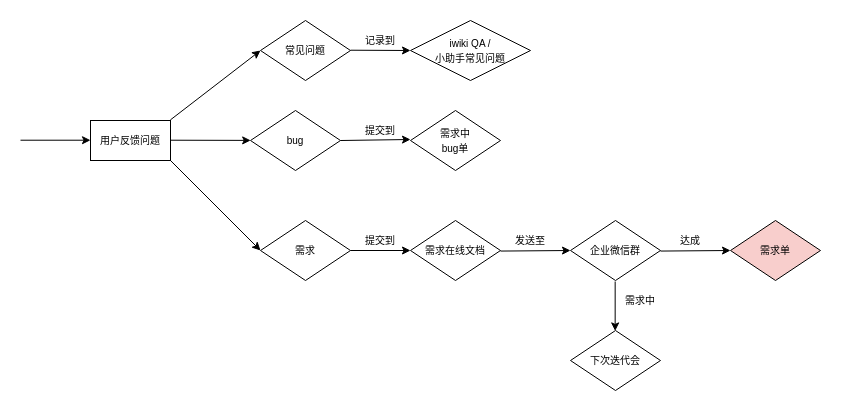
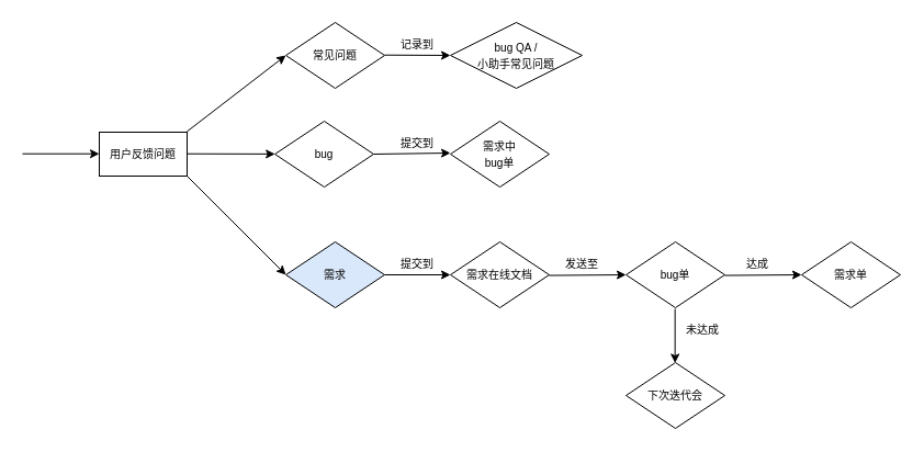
- <mxCell id="5" value="&lt;font style=&quot;font-size: 10px&quot;&gt;iwiki QA /&lt;br&gt;小助手常见问题&lt;/font&gt;" style="rhombus;whiteSpace=wrap;html=1;" parent="1" vertex="1"><mxGeometry x="410" y="20" width="120" height="60" as="geometry" /></mxCell>
+ <mxCell id="5" value="&lt;font style=&quot;font-size: 10px&quot;&gt;bug QA /&lt;br&gt;小助手常见问题&lt;/font&gt;" style="rhombus;whiteSpace=wrap;html=1;" parent="1" vertex="1"><mxGeometry x="410" y="20" width="120" height="60" as="geometry" /></mxCell>
- <mxCell id="8" value="&lt;span style=&quot;font-size: 10px&quot;&gt;需求&lt;/span&gt;" style="rhombus;whiteSpace=wrap;html=1;" parent="1" vertex="1"><mxGeometry x="260" y="220" width="90" height="60" as="geometry" /></mxCell>
+ <mxCell id="8" value="&lt;span style=&quot;font-size: 10px&quot;&gt;需求&lt;/span&gt;" style="rhombus;whiteSpace=wrap;html=1;fillColor=#dae8fc;" parent="1" vertex="1"><mxGeometry x="260" y="220" width="90" height="60" as="geometry" /></mxCell>
- <mxCell id="21" value="&lt;span style=&quot;font-size: 10px&quot;&gt;企业微信群&lt;br&gt;&lt;/span&gt;" style="rhombus;whiteSpace=wrap;html=1;" parent="1" vertex="1"><mxGeometry x="570" y="220" width="90" height="60" as="geometry" /></mxCell>
+ <mxCell id="21" value="&lt;span style=&quot;font-size: 10px&quot;&gt;bug单&lt;br&gt;&lt;/span&gt;" style="rhombus;whiteSpace=wrap;html=1;" parent="1" vertex="1"><mxGeometry x="570" y="220" width="90" height="60" as="geometry" /></mxCell>
- <mxCell id="24" value="&lt;span style=&quot;font-size: 10px&quot;&gt;需求单&lt;br&gt;&lt;/span&gt;" style="rhombus;whiteSpace=wrap;html=1;fillColor=#f8cecc;" parent="1" vertex="1"><mxGeometry x="730" y="220" width="90" height="60" as="geometry" /></mxCell>
+ <mxCell id="24" value="&lt;span style=&quot;font-size: 10px&quot;&gt;需求单&lt;br&gt;&lt;/span&gt;" style="rhombus;whiteSpace=wrap;html=1;" parent="1" vertex="1"><mxGeometry x="730" y="220" width="90" height="60" as="geometry" /></mxCell>
- <mxCell id="26" value="&lt;span style=&quot;font-size: 10px&quot;&gt;需求中&lt;/span&gt;" style="text;html=1;strokeColor=none;fillColor=none;align=center;verticalAlign=middle;whiteSpace=wrap;rounded=0;" parent="1" vertex="1"><mxGeometry x="620" y="290" width="40" height="20" as="geometry" /></mxCell>
+ <mxCell id="26" value="&lt;span style=&quot;font-size: 10px&quot;&gt;未达成&lt;/span&gt;" style="text;html=1;strokeColor=none;fillColor=none;align=center;verticalAlign=middle;whiteSpace=wrap;rounded=0;" parent="1" vertex="1"><mxGeometry x="620" y="290" width="40" height="20" as="geometry" /></mxCell>
